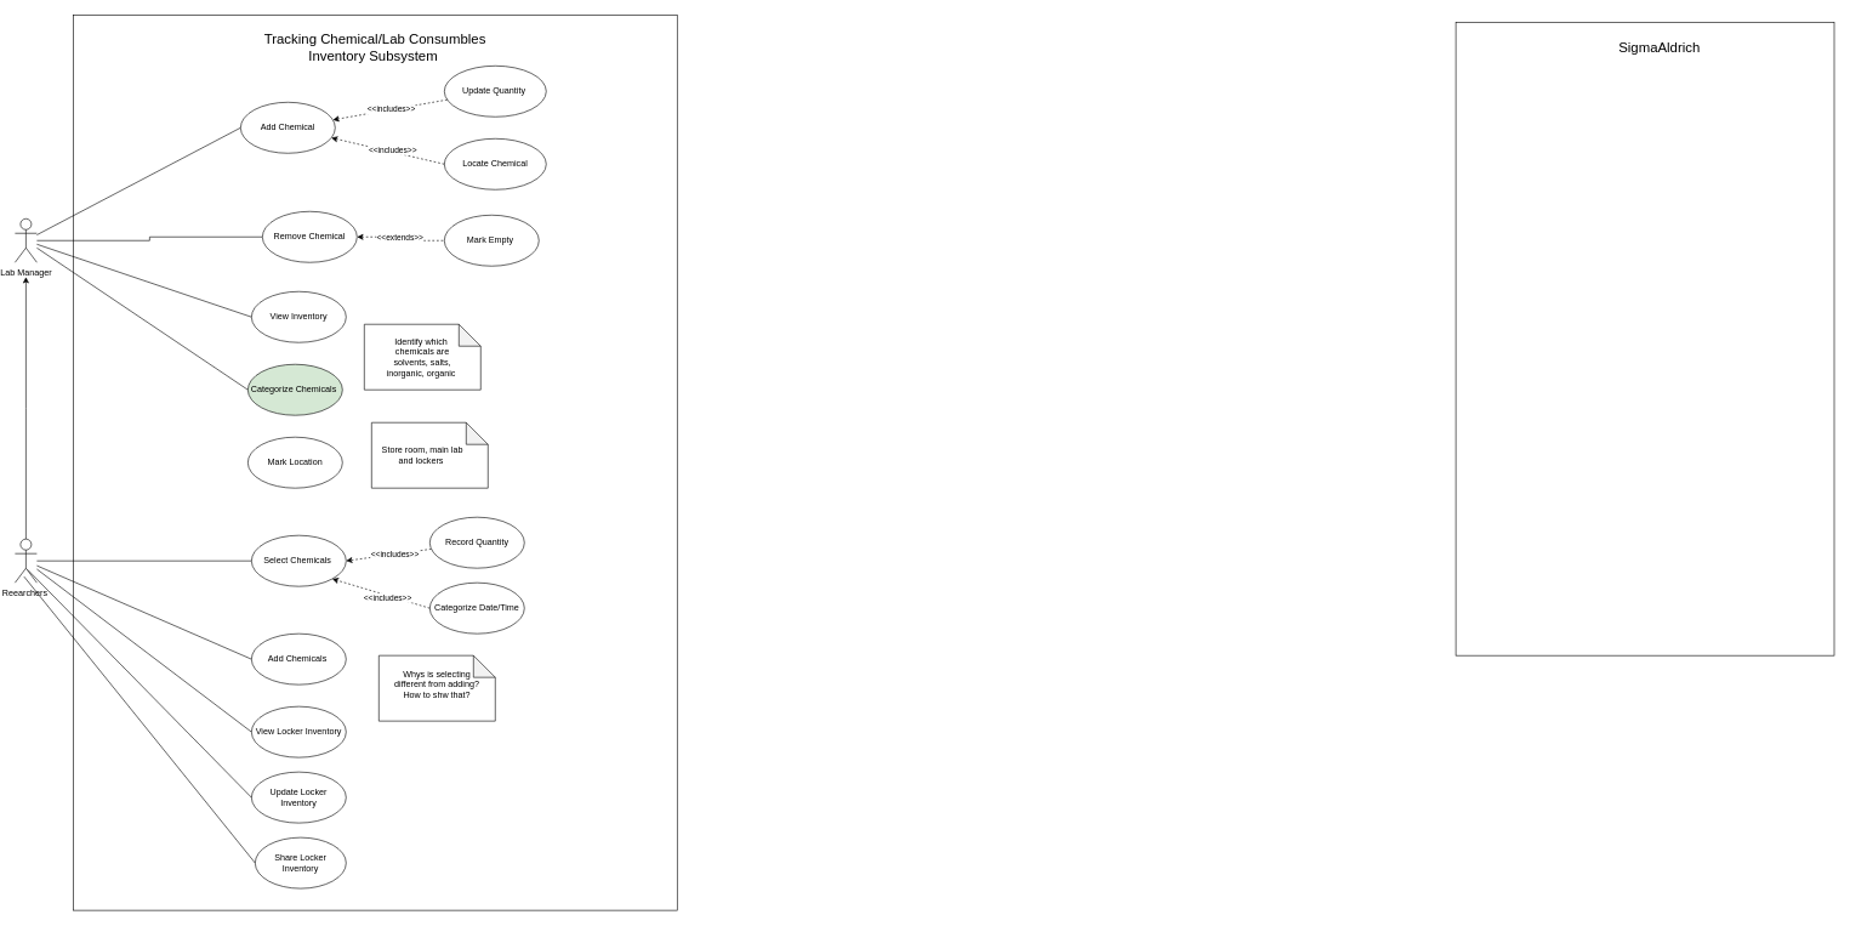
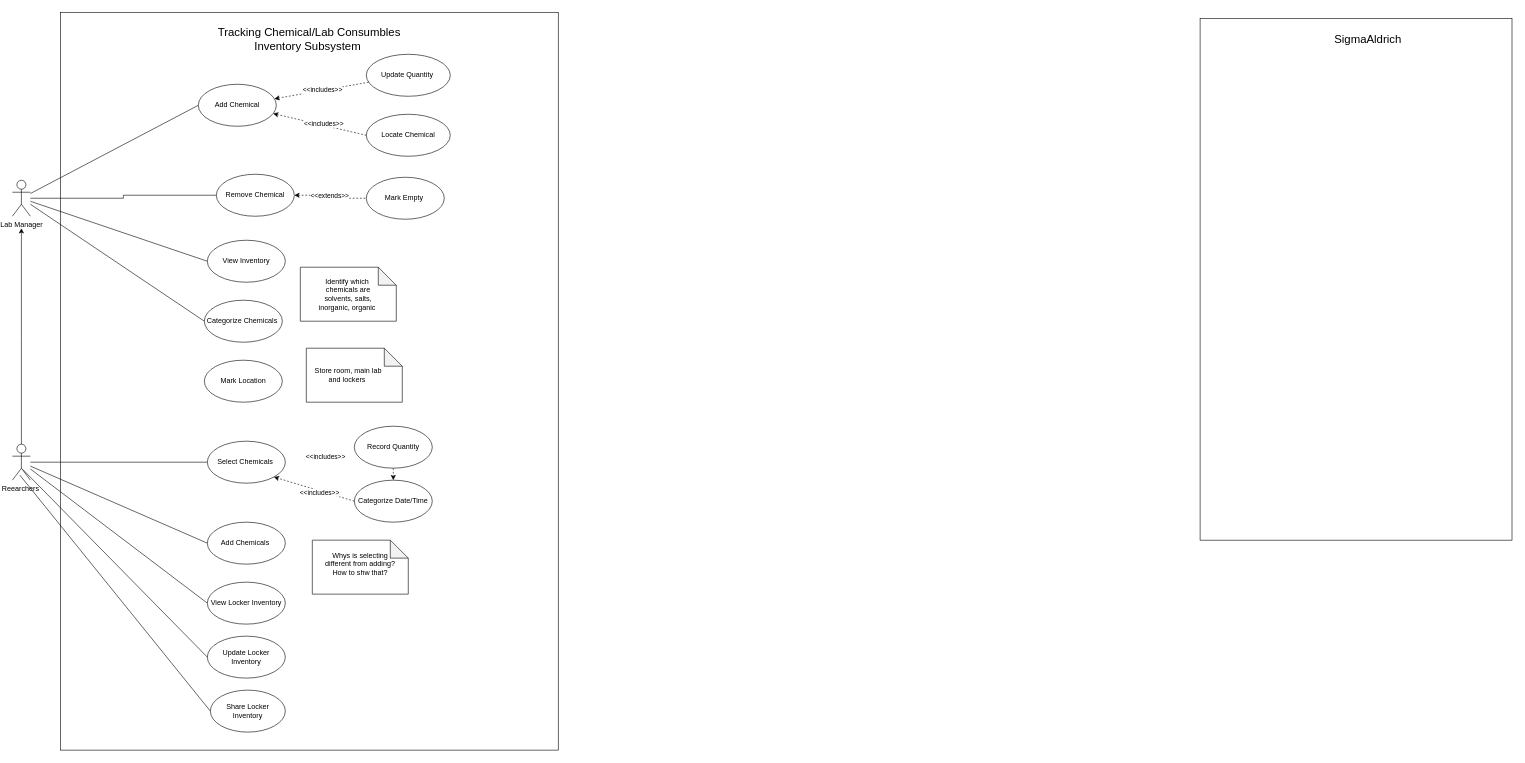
- <mxCell id="24" value="Categorize Chemicals&amp;nbsp;" style="ellipse;whiteSpace=wrap;html=1;fillColor=#d5e8d4;" parent="1" vertex="1"><mxGeometry x="340" y="500" width="130" height="70" as="geometry" /></mxCell>
+ <mxCell id="24" value="Categorize Chemicals&amp;nbsp;" style="ellipse;whiteSpace=wrap;html=1;" parent="1" vertex="1"><mxGeometry x="340" y="500" width="130" height="70" as="geometry" /></mxCell>
- <mxCell id="33" style="rounded=0;orthogonalLoop=1;jettySize=auto;html=1;entryX=1;entryY=0.5;entryDx=0;entryDy=0;dashed=1;" parent="1" source="34" target="31" edge="1"><mxGeometry relative="1" as="geometry" /></mxCell>
+ <mxCell id="33" style="rounded=0;orthogonalLoop=1;jettySize=auto;html=1;dashed=1;" parent="1" source="34" target="35" edge="1"><mxGeometry relative="1" as="geometry" /></mxCell>
